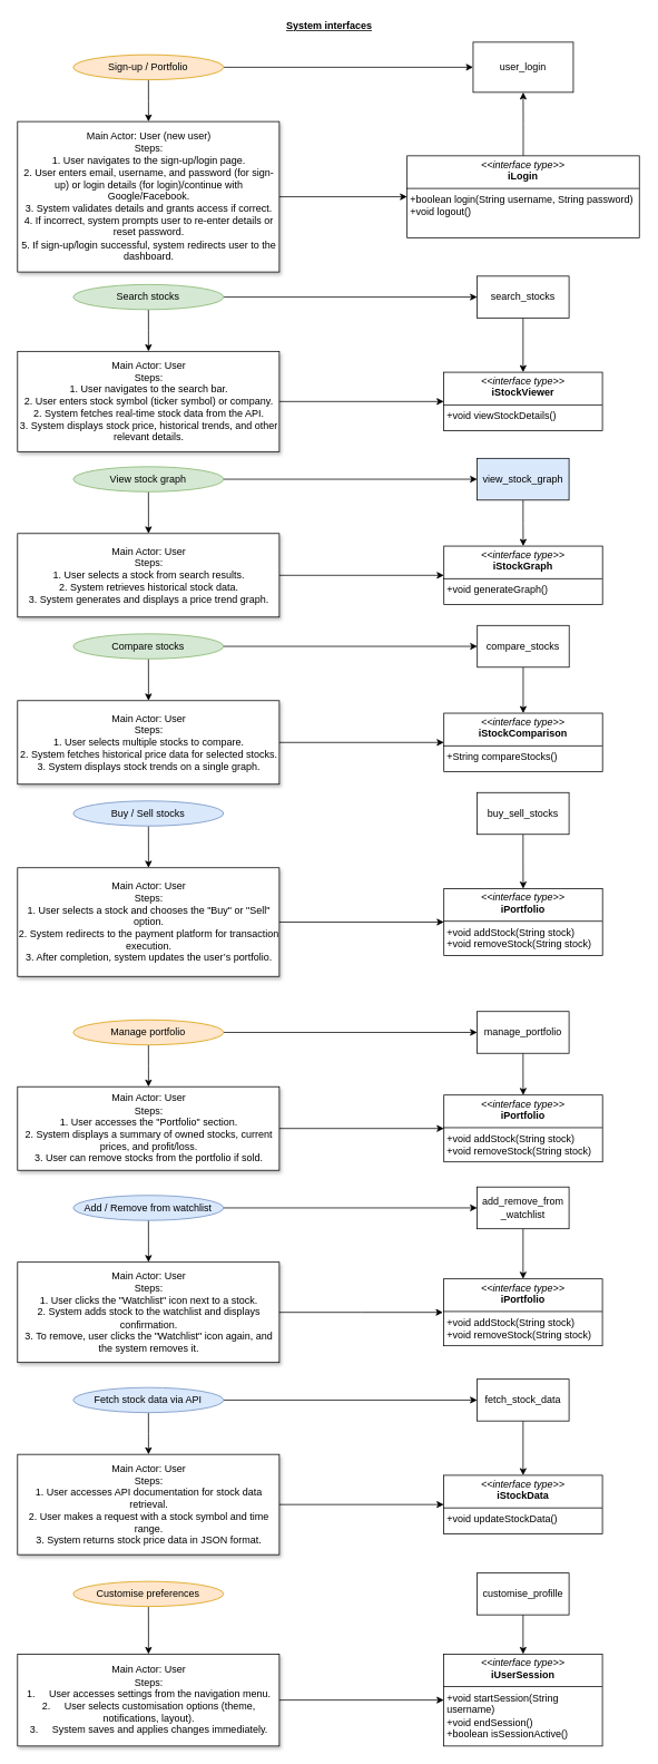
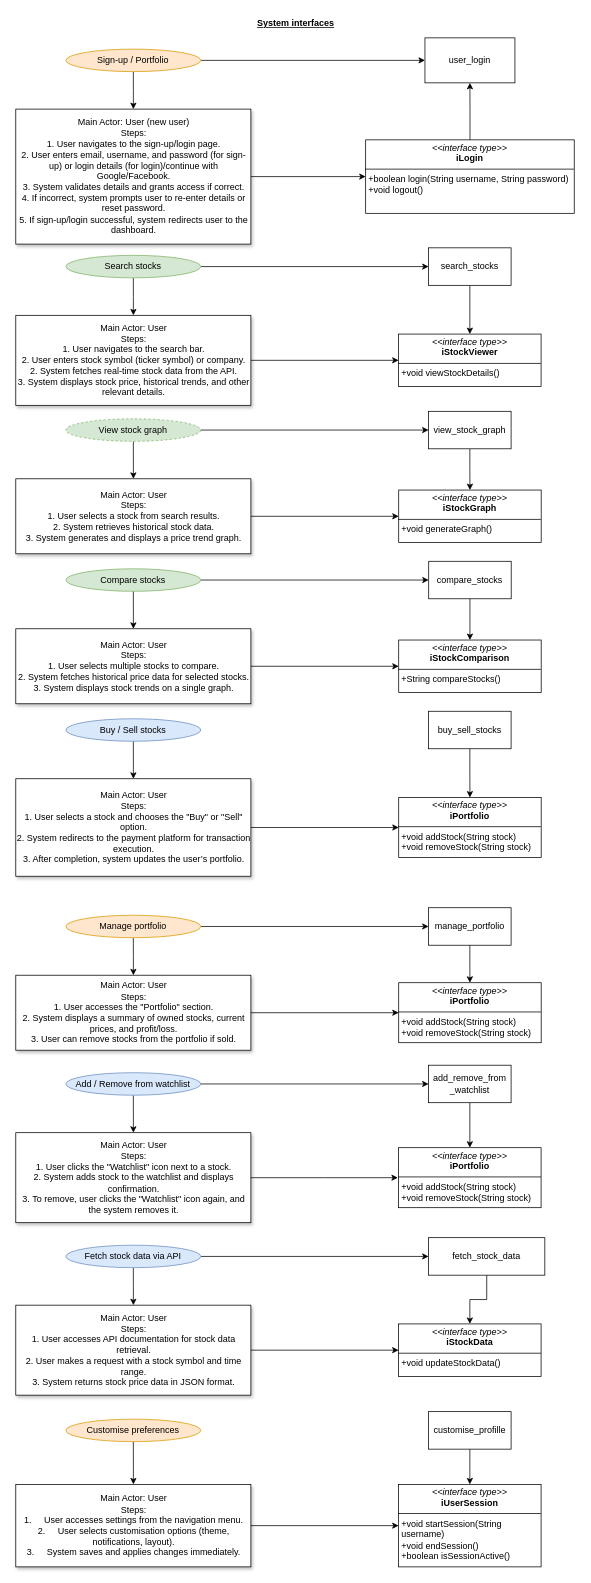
- <mxCell id="15" value="View stock graph" style="ellipse;whiteSpace=wrap;html=1;fillColor=#d5e8d4;strokeColor=#82b366;" vertex="1" parent="1"><mxGeometry x="87.25" y="558" width="180" height="30" as="geometry" /></mxCell>
+ <mxCell id="15" value="View stock graph" style="ellipse;whiteSpace=wrap;html=1;fillColor=#d5e8d4;strokeColor=#82b366;dashed=1;" vertex="1" parent="1"><mxGeometry x="87.25" y="558" width="180" height="30" as="geometry" /></mxCell>
- <mxCell id="52" value="view_stock_graph" style="html=1;whiteSpace=wrap;fillColor=#dae8fc;" vertex="1" parent="1"><mxGeometry x="571" y="548" width="110" height="50" as="geometry" /></mxCell>
+ <mxCell id="52" value="view_stock_graph" style="html=1;whiteSpace=wrap;" vertex="1" parent="1"><mxGeometry x="571" y="548" width="110" height="50" as="geometry" /></mxCell>
- <mxCell id="68" value="fetch_stock_data" style="html=1;whiteSpace=wrap;" vertex="1" parent="1"><mxGeometry x="571" y="1650" width="110" height="50" as="geometry" /></mxCell>
+ <mxCell id="68" value="fetch_stock_data" style="html=1;whiteSpace=wrap;" vertex="1" parent="1"><mxGeometry x="571" y="1650" width="155" height="50" as="geometry" /></mxCell>
